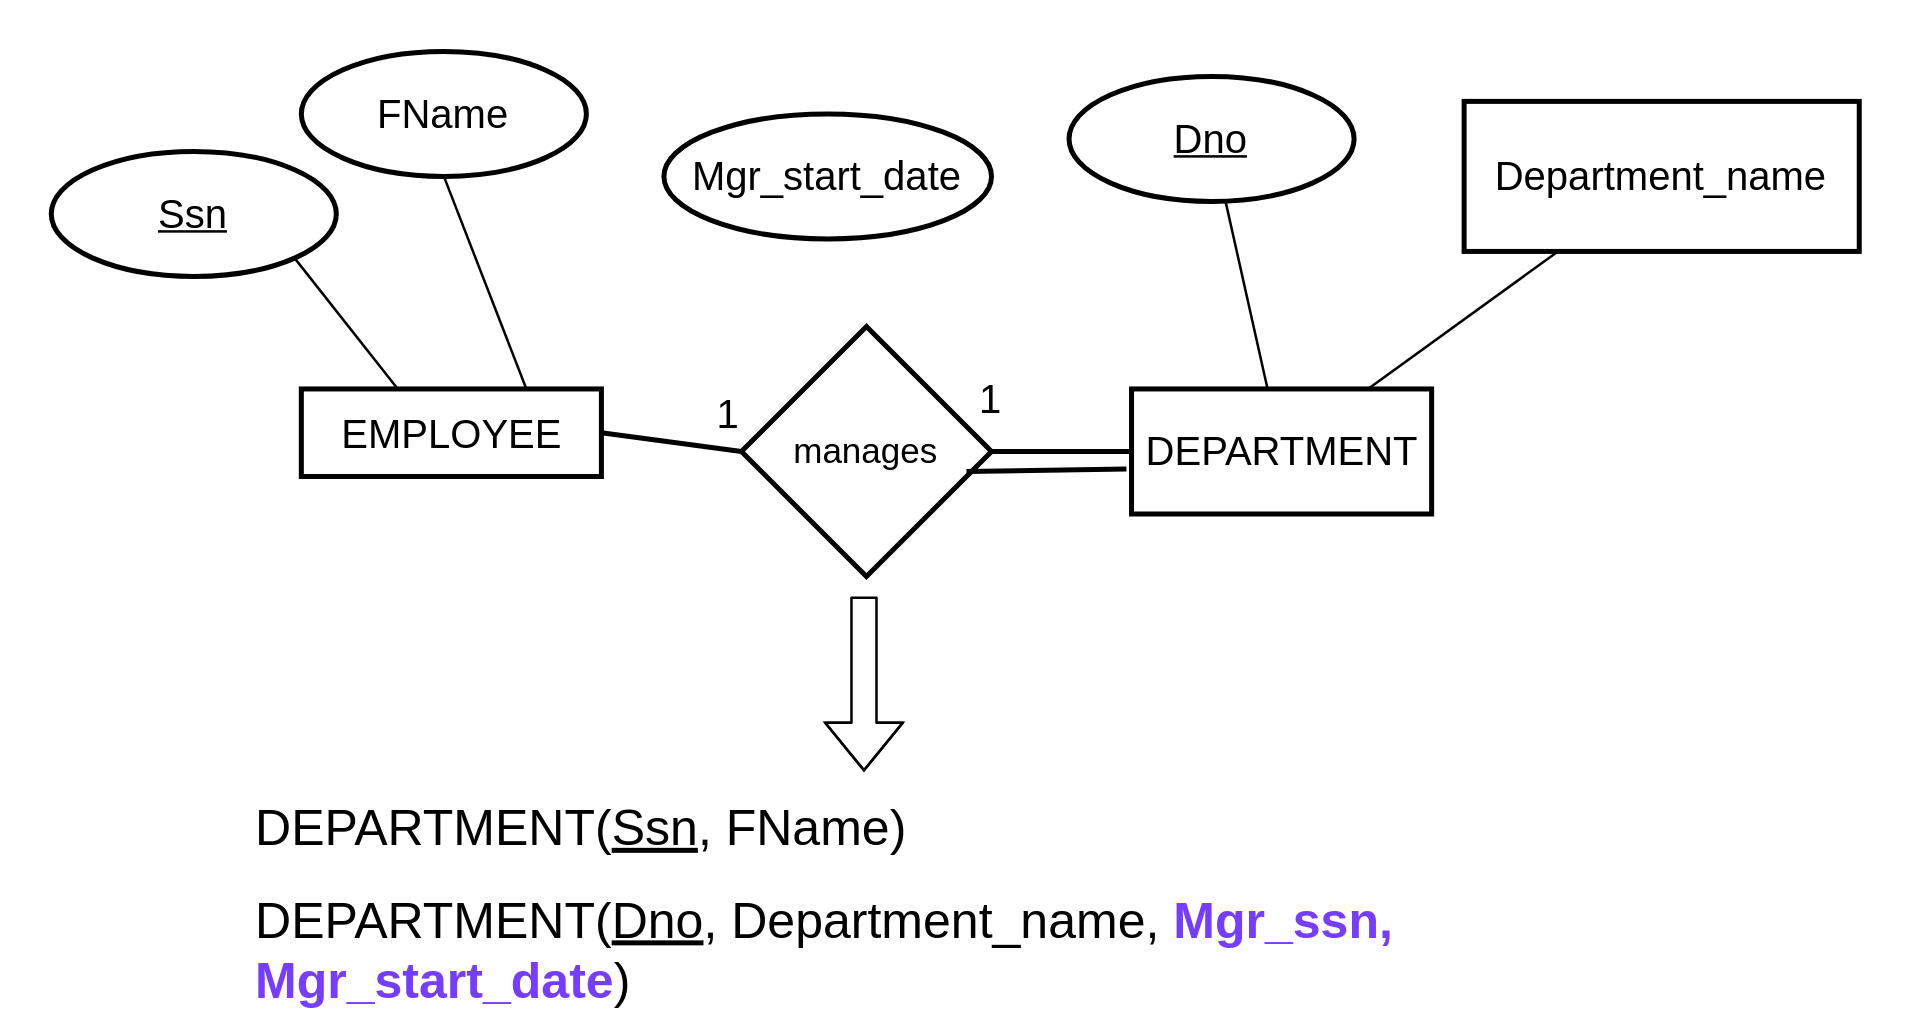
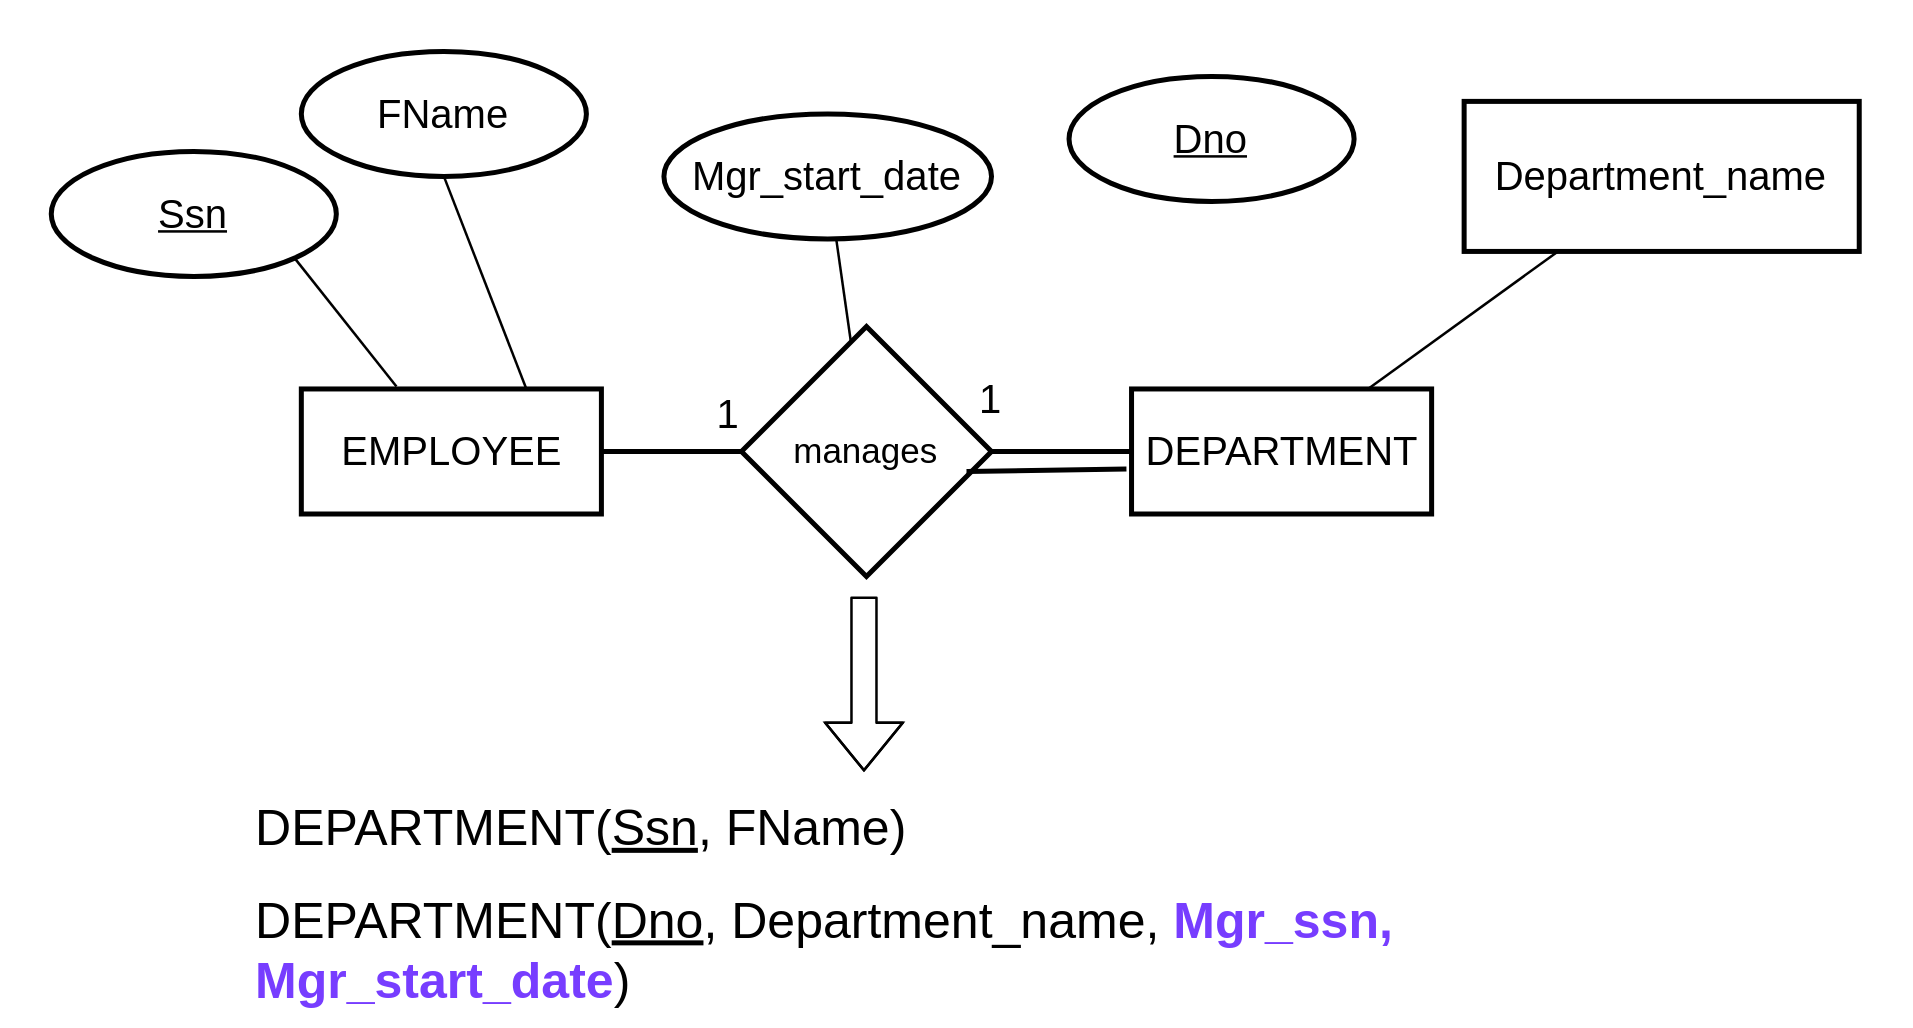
+ <mxCell id="17" value="" style="endArrow=none;html=1;" edge="1" parent="1" source="4" target="9"><mxGeometry width="50" height="50" relative="1" as="geometry"><mxPoint x="168.04" y="164" as="sourcePoint" /><mxPoint x="127.305" y="112.678" as="targetPoint" /></mxGeometry></mxCell>
- <mxCell id="21" value="" style="endArrow=none;html=1;" edge="1" parent="1" source="3" target="18"><mxGeometry width="50" height="50" relative="1" as="geometry"><mxPoint x="573.754" y="165" as="sourcePoint" /><mxPoint x="640" y="133" as="targetPoint" /></mxGeometry></mxCell>
- <mxCell id="2" value="EMPLOYEE" style="html=1;fillColor=none;fontSize=16;strokeWidth=2;" parent="1" vertex="1"><mxGeometry x="120" y="155" width="120" height="35" as="geometry" /></mxCell>
+ <mxCell id="2" value="EMPLOYEE" style="html=1;fillColor=none;fontSize=16;strokeWidth=2;" parent="1" vertex="1"><mxGeometry x="120" y="155" width="120" height="50" as="geometry" /></mxCell>
